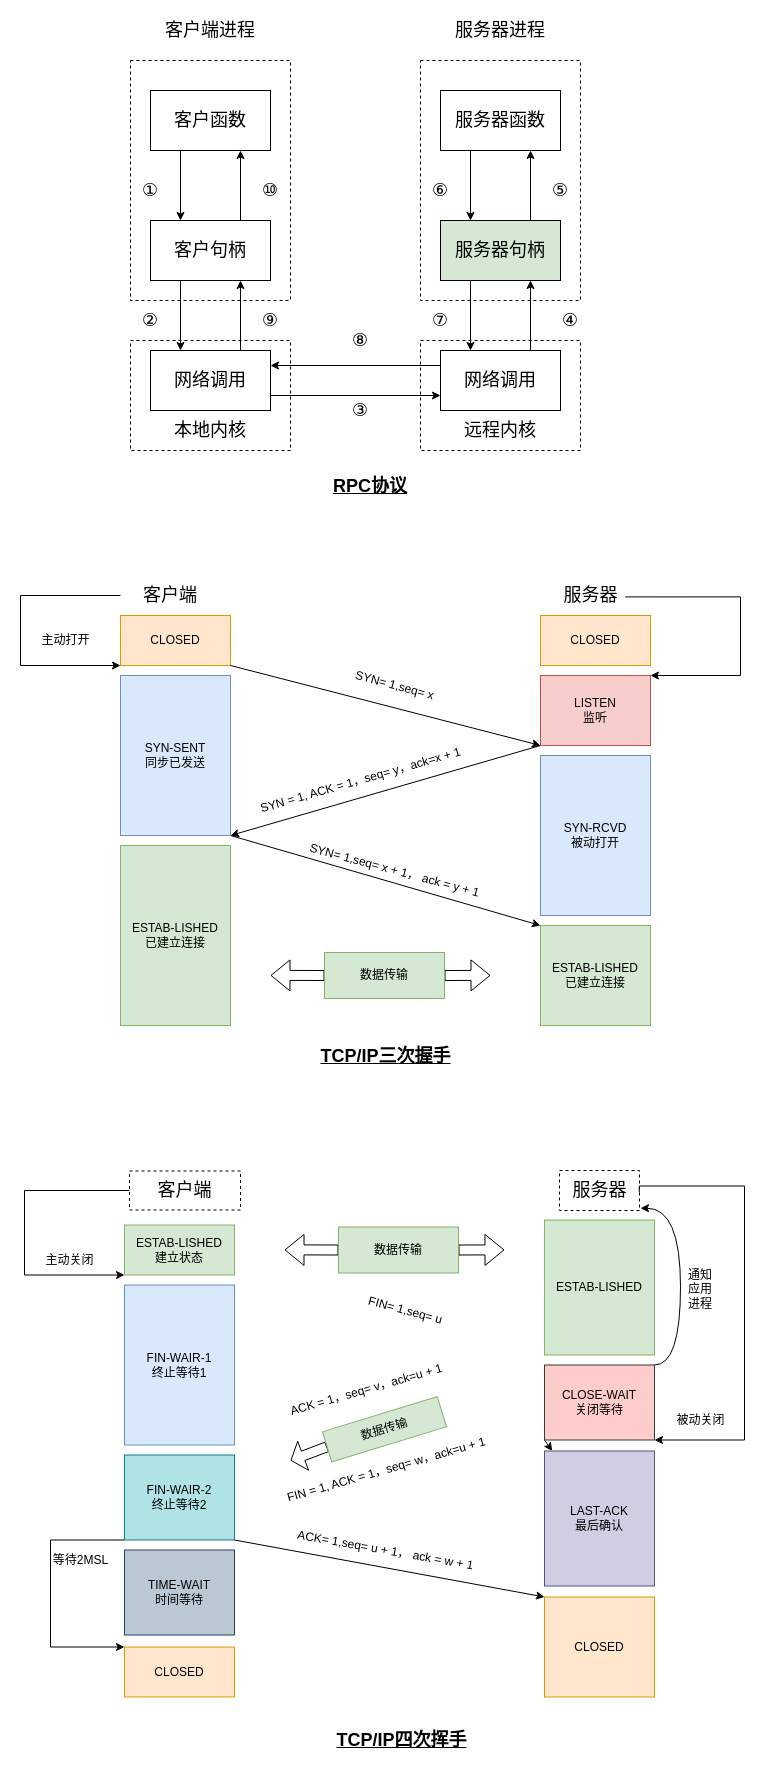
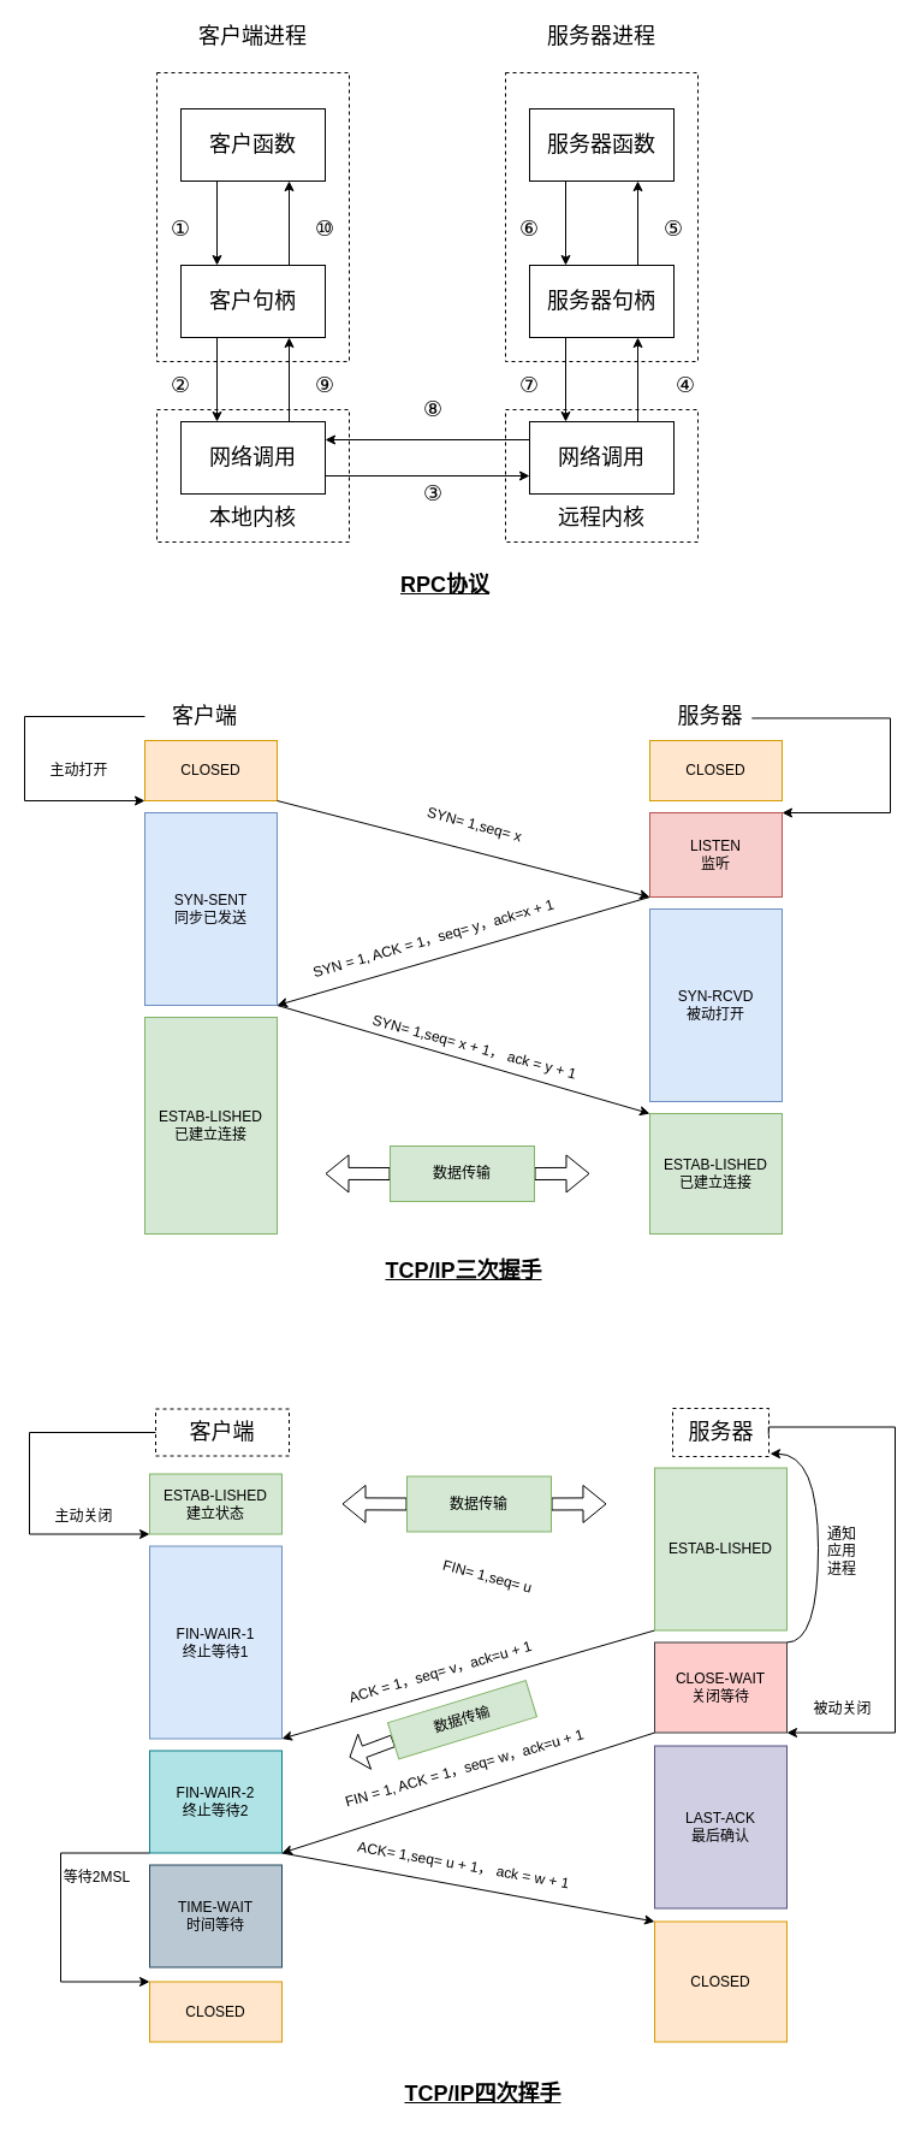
- <mxCell id="15" value="服务器句柄" style="rounded=0;whiteSpace=wrap;html=1;fontSize=18;fillColor=#d5e8d4;" vertex="1" parent="1"><mxGeometry x="440" y="220" width="120" height="60" as="geometry" /></mxCell>
+ <mxCell id="15" value="服务器句柄" style="rounded=0;whiteSpace=wrap;html=1;fontSize=18;" vertex="1" parent="1"><mxGeometry x="440" y="220" width="120" height="60" as="geometry" /></mxCell>
+ <mxCell id="69" style="rounded=0;orthogonalLoop=1;jettySize=auto;html=1;exitX=0;exitY=1;exitDx=0;exitDy=0;entryX=1;entryY=1;entryDx=0;entryDy=0;fontSize=18;" edge="1" source="70" target="61" parent="1"><mxGeometry relative="1" as="geometry" /></mxCell>
- <mxCell id="65" style="rounded=0;orthogonalLoop=1;jettySize=auto;html=1;exitX=0;exitY=1;exitDx=0;exitDy=0;fontSize=12;" edge="1" parent="1" source="67" target="83"><mxGeometry relative="1" as="geometry" /></mxCell>
+ <mxCell id="65" style="rounded=0;orthogonalLoop=1;jettySize=auto;html=1;exitX=0;exitY=1;exitDx=0;exitDy=0;entryX=1;entryY=1;entryDx=0;entryDy=0;fontSize=12;" edge="1" parent="1" source="67" target="63"><mxGeometry relative="1" as="geometry" /></mxCell>
